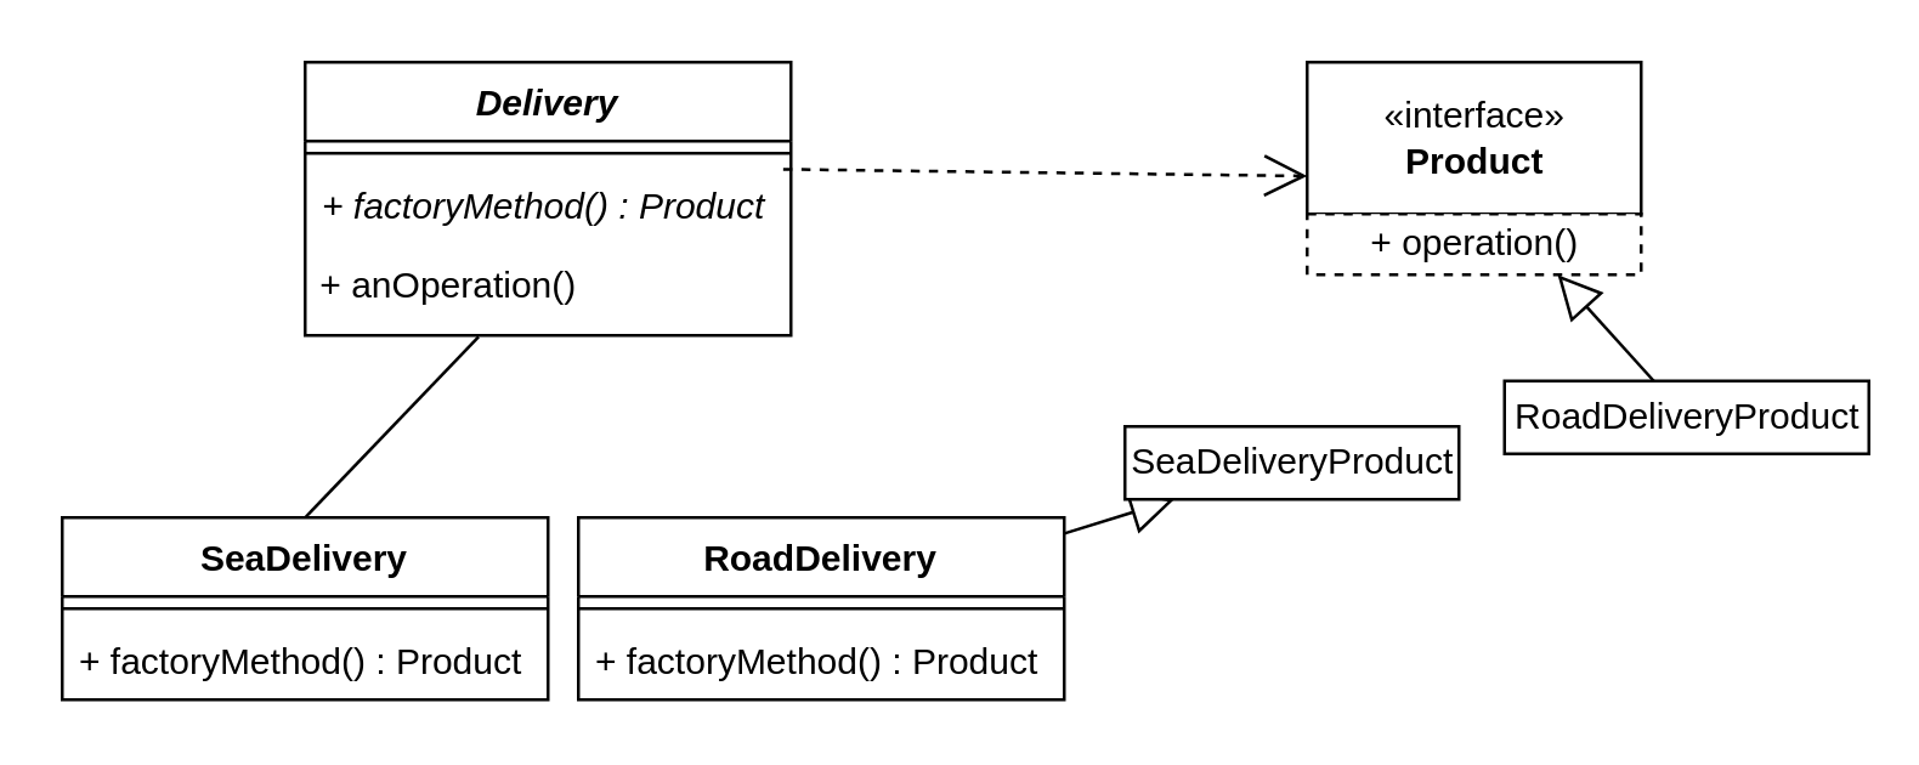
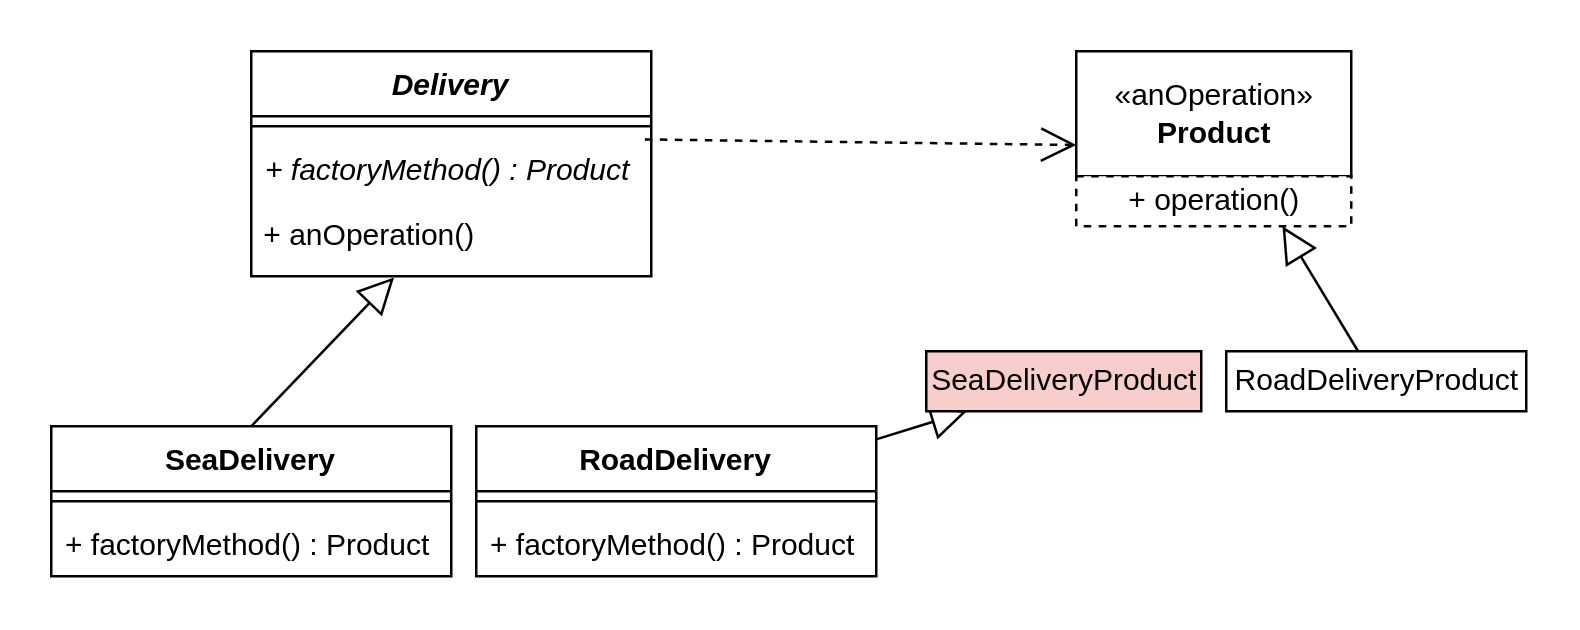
- <mxCell id="14" value="«interface»&lt;br&gt;&lt;b&gt;Product&lt;/b&gt;" style="html=1;" vertex="1" parent="1"><mxGeometry x="430" y="20" width="110" height="50" as="geometry" /></mxCell>
+ <mxCell id="14" value="«anOperation»&lt;br&gt;&lt;b&gt;Product&lt;/b&gt;" style="html=1;" vertex="1" parent="1"><mxGeometry x="430" y="20" width="110" height="50" as="geometry" /></mxCell>
- <mxCell id="12" value="" style="endArrow=none;endFill=0;endSize=12;html=1;exitX=0.5;exitY=0;exitDx=0;exitDy=0;entryX=0.357;entryY=1.015;entryDx=0;entryDy=0;entryPerimeter=0;" edge="1" parent="1" source="6" target="5"><mxGeometry width="160" relative="1" as="geometry"><mxPoint x="80" y="130" as="sourcePoint" /><mxPoint x="240" y="130" as="targetPoint" /></mxGeometry></mxCell>
+ <mxCell id="12" value="" style="endArrow=block;endFill=0;endSize=12;html=1;exitX=0.5;exitY=0;exitDx=0;exitDy=0;entryX=0.357;entryY=1.015;entryDx=0;entryDy=0;entryPerimeter=0;" edge="1" parent="1" source="6" target="5"><mxGeometry width="160" relative="1" as="geometry"><mxPoint x="80" y="130" as="sourcePoint" /><mxPoint x="240" y="130" as="targetPoint" /></mxGeometry></mxCell>
- <mxCell id="17" value="RoadDeliveryProduct" style="html=1;" vertex="1" parent="1"><mxGeometry x="495" y="125" width="120" height="24" as="geometry" /></mxCell>
+ <mxCell id="17" value="RoadDeliveryProduct" style="html=1;" vertex="1" parent="1"><mxGeometry x="490" y="140" width="120" height="24" as="geometry" /></mxCell>
- <mxCell id="16" value="SeaDeliveryProduct" style="html=1;" vertex="1" parent="1"><mxGeometry x="370" y="140" width="110" height="24" as="geometry" /></mxCell>
+ <mxCell id="16" value="SeaDeliveryProduct" style="html=1;fillColor=#f8cecc;" vertex="1" parent="1"><mxGeometry x="370" y="140" width="110" height="24" as="geometry" /></mxCell>
